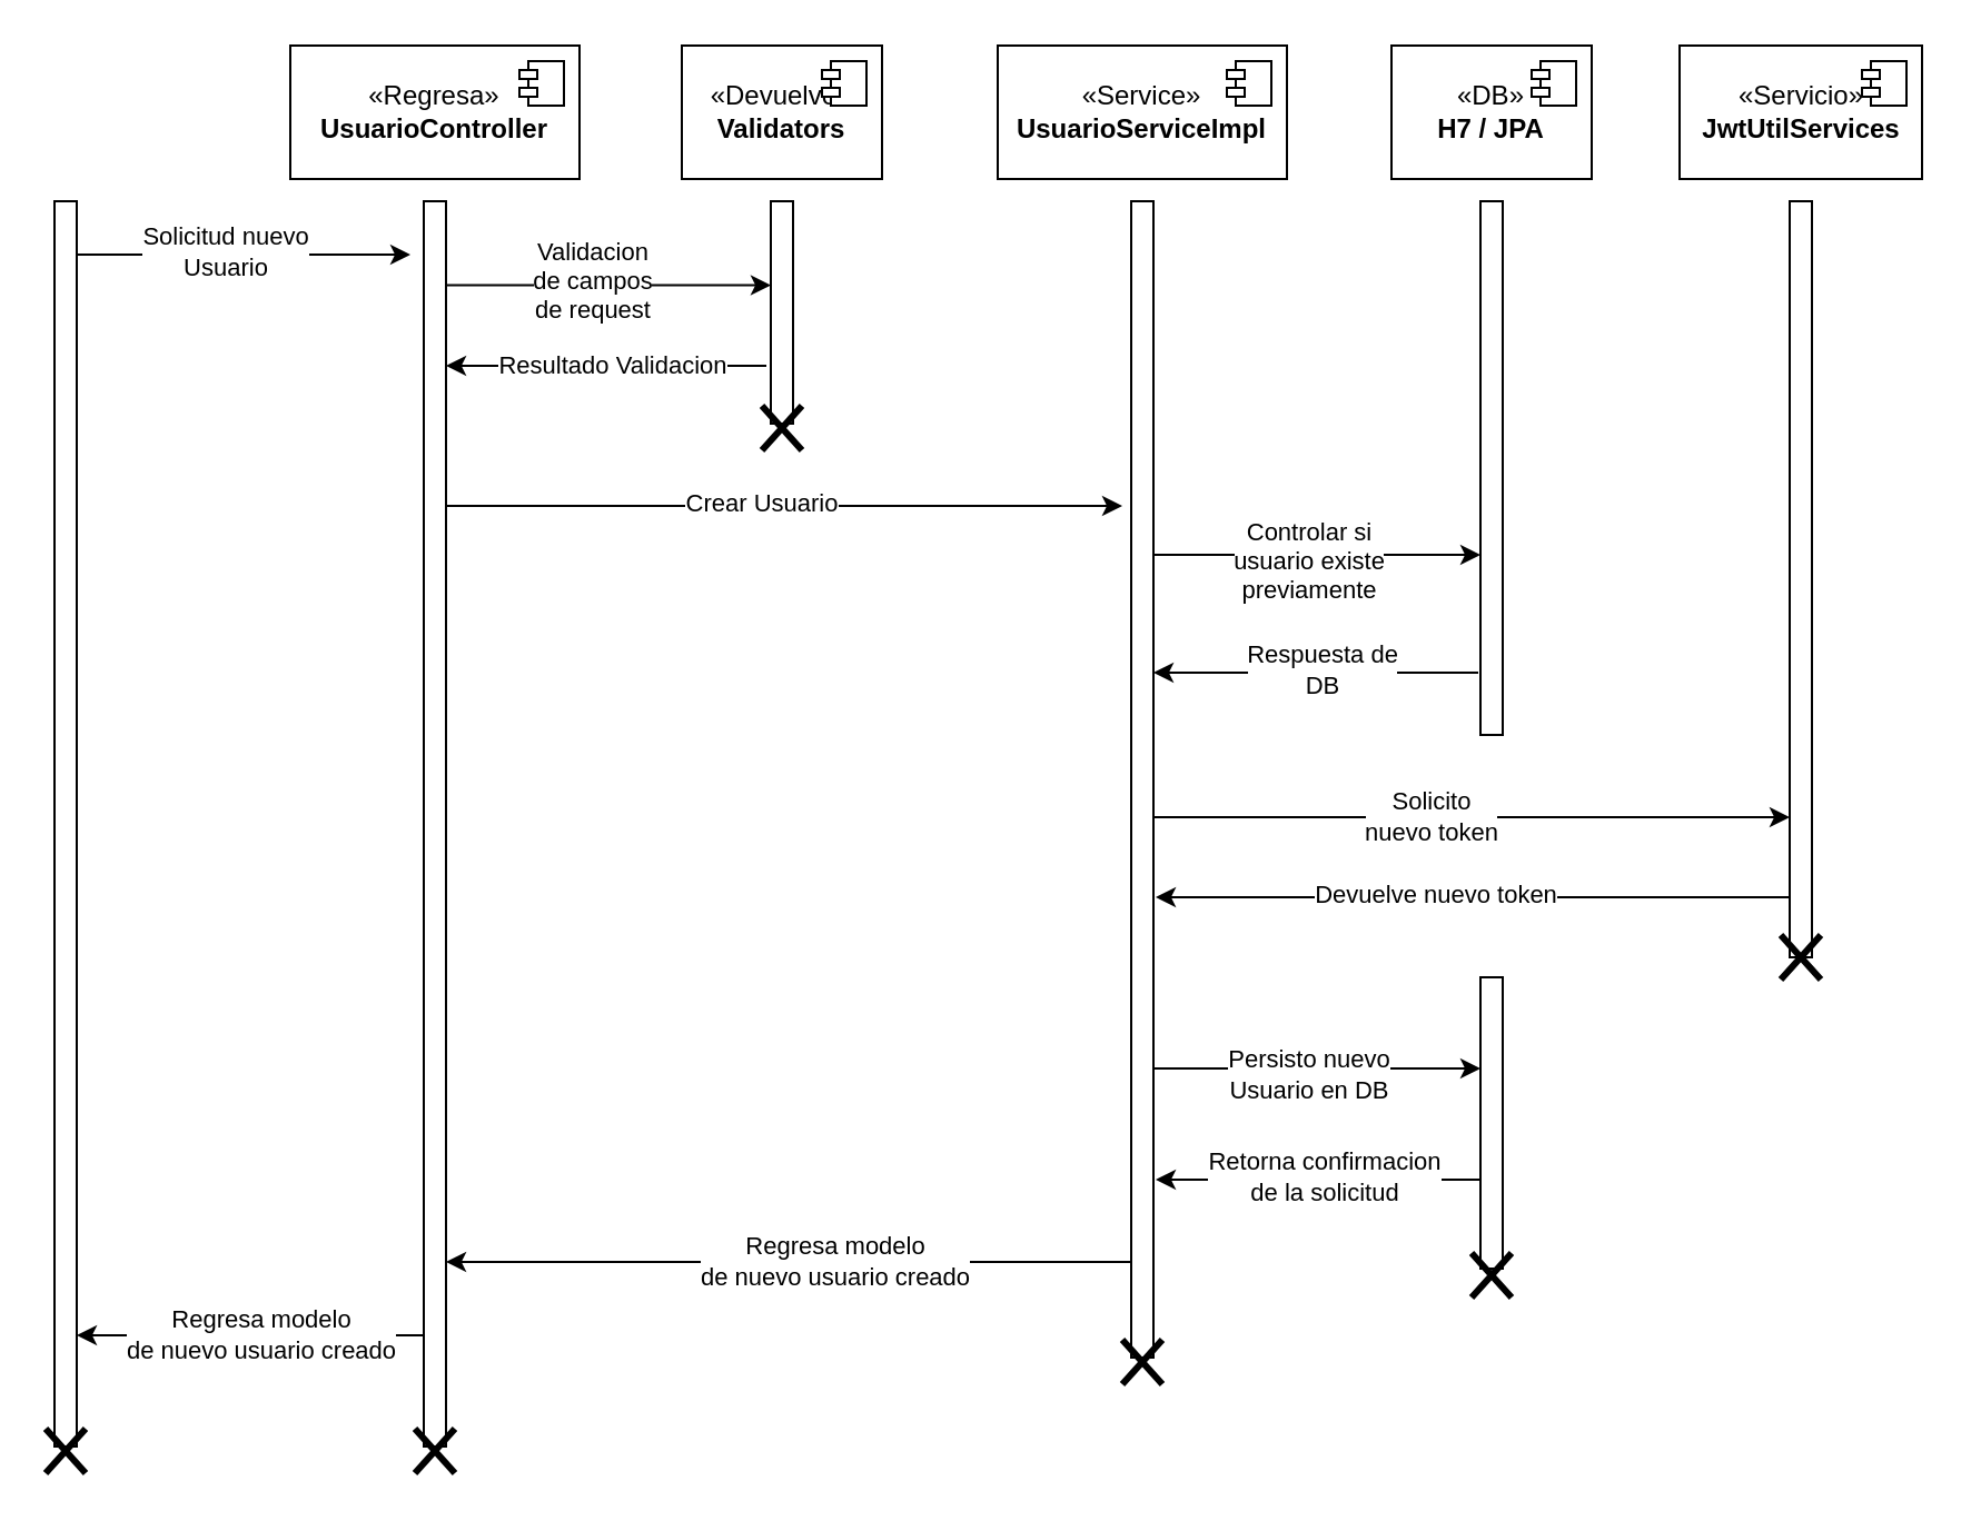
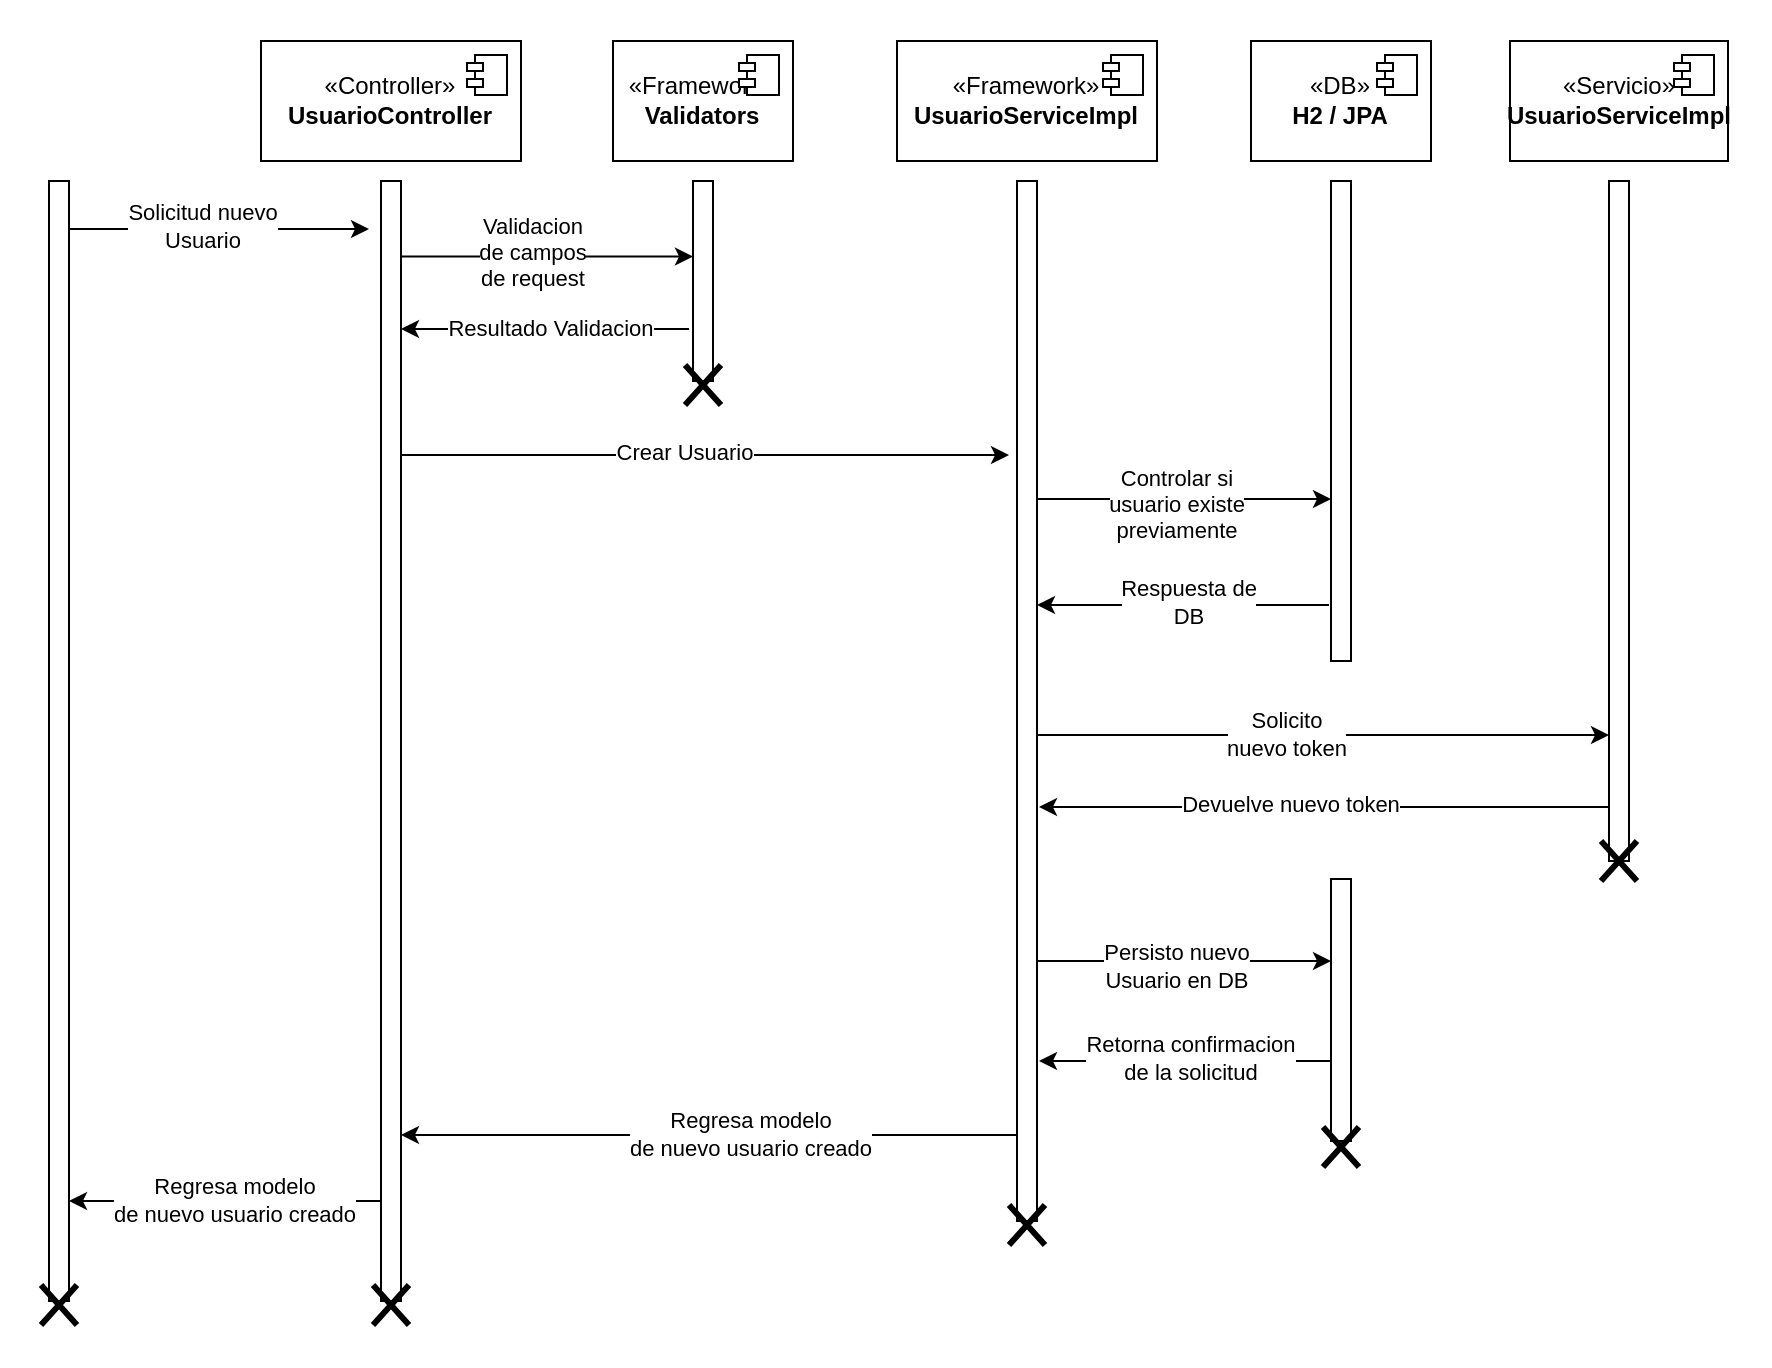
- <mxCell id="7" value="&lt;div&gt;«Regresa»&lt;b&gt;&lt;br&gt;&lt;/b&gt;&lt;/div&gt;&lt;div&gt;&lt;b&gt;UsuarioController&lt;/b&gt;&lt;/div&gt;" style="html=1;dropTarget=0;whiteSpace=wrap;" vertex="1" parent="1"><mxGeometry x="130" y="20" width="130" height="60" as="geometry" /></mxCell>
+ <mxCell id="7" value="&lt;div&gt;«Controller»&lt;b&gt;&lt;br&gt;&lt;/b&gt;&lt;/div&gt;&lt;div&gt;&lt;b&gt;UsuarioController&lt;/b&gt;&lt;/div&gt;" style="html=1;dropTarget=0;whiteSpace=wrap;" vertex="1" parent="1"><mxGeometry x="130" y="20" width="130" height="60" as="geometry" /></mxCell>
- <mxCell id="18" value="&lt;div&gt;«Devuelve»&lt;b&gt;&lt;br&gt;&lt;/b&gt;&lt;/div&gt;&lt;div&gt;&lt;b&gt;Validators&lt;/b&gt;&lt;/div&gt;" style="html=1;dropTarget=0;whiteSpace=wrap;" vertex="1" parent="1"><mxGeometry x="306" y="20" width="90" height="60" as="geometry" /></mxCell>
+ <mxCell id="18" value="&lt;div&gt;«Framework»&lt;b&gt;&lt;br&gt;&lt;/b&gt;&lt;/div&gt;&lt;div&gt;&lt;b&gt;Validators&lt;/b&gt;&lt;/div&gt;" style="html=1;dropTarget=0;whiteSpace=wrap;" vertex="1" parent="1"><mxGeometry x="306" y="20" width="90" height="60" as="geometry" /></mxCell>
- <mxCell id="9" value="&lt;div&gt;«Service»&lt;b&gt;&lt;br&gt;&lt;/b&gt;&lt;/div&gt;&lt;div&gt;&lt;b&gt;UsuarioServiceImpl&lt;/b&gt;&lt;/div&gt;" style="html=1;dropTarget=0;whiteSpace=wrap;" vertex="1" parent="1"><mxGeometry x="448" y="20" width="130" height="60" as="geometry" /></mxCell>
+ <mxCell id="9" value="&lt;div&gt;«Framework»&lt;b&gt;&lt;br&gt;&lt;/b&gt;&lt;/div&gt;&lt;div&gt;&lt;b&gt;UsuarioServiceImpl&lt;/b&gt;&lt;/div&gt;" style="html=1;dropTarget=0;whiteSpace=wrap;" vertex="1" parent="1"><mxGeometry x="448" y="20" width="130" height="60" as="geometry" /></mxCell>
- <mxCell id="11" value="&lt;div&gt;«DB»&lt;b&gt;&lt;br&gt;&lt;/b&gt;&lt;/div&gt;&lt;div&gt;&lt;b&gt;H7 / JPA&lt;br&gt;&lt;/b&gt;&lt;/div&gt;" style="html=1;dropTarget=0;whiteSpace=wrap;" vertex="1" parent="1"><mxGeometry x="625" y="20" width="90" height="60" as="geometry" /></mxCell>
+ <mxCell id="11" value="&lt;div&gt;«DB»&lt;b&gt;&lt;br&gt;&lt;/b&gt;&lt;/div&gt;&lt;div&gt;&lt;b&gt;H2 / JPA&lt;br&gt;&lt;/b&gt;&lt;/div&gt;" style="html=1;dropTarget=0;whiteSpace=wrap;" vertex="1" parent="1"><mxGeometry x="625" y="20" width="90" height="60" as="geometry" /></mxCell>
- <mxCell id="24" value="&lt;div&gt;«Servicio»&lt;b&gt;&lt;br&gt;&lt;/b&gt;&lt;/div&gt;&lt;div&gt;&lt;b&gt;JwtUtilServices&lt;br&gt;&lt;/b&gt;&lt;/div&gt;" style="html=1;dropTarget=0;whiteSpace=wrap;" vertex="1" parent="1"><mxGeometry x="754.5" y="20" width="109" height="60" as="geometry" /></mxCell>
+ <mxCell id="24" value="&lt;div&gt;«Servicio»&lt;b&gt;&lt;br&gt;&lt;/b&gt;&lt;/div&gt;&lt;div&gt;&lt;b&gt;UsuarioServiceImpl&lt;br&gt;&lt;/b&gt;&lt;/div&gt;" style="html=1;dropTarget=0;whiteSpace=wrap;" vertex="1" parent="1"><mxGeometry x="754.5" y="20" width="109" height="60" as="geometry" /></mxCell>
